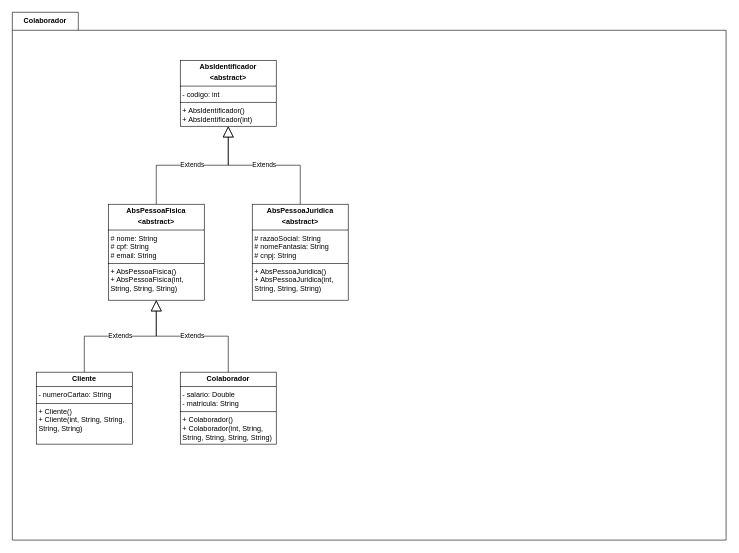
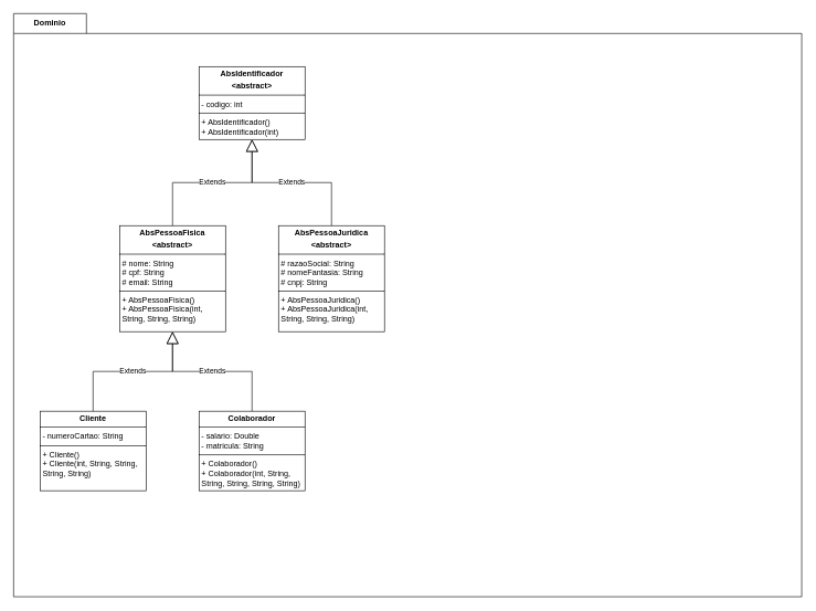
- <mxCell id="2" value="Colaborador" style="shape=folder;fontStyle=1;tabWidth=110;tabHeight=30;tabPosition=left;html=1;boundedLbl=1;labelInHeader=1;container=1;collapsible=0;whiteSpace=wrap;fillColor=none;" vertex="1" parent="1"><mxGeometry x="20" y="20" width="1190" height="880" as="geometry" /></mxCell>
+ <mxCell id="2" value="Dominio" style="shape=folder;fontStyle=1;tabWidth=110;tabHeight=30;tabPosition=left;html=1;boundedLbl=1;labelInHeader=1;container=1;collapsible=0;whiteSpace=wrap;fillColor=none;" vertex="1" parent="1"><mxGeometry x="20" y="20" width="1190" height="880" as="geometry" /></mxCell>
